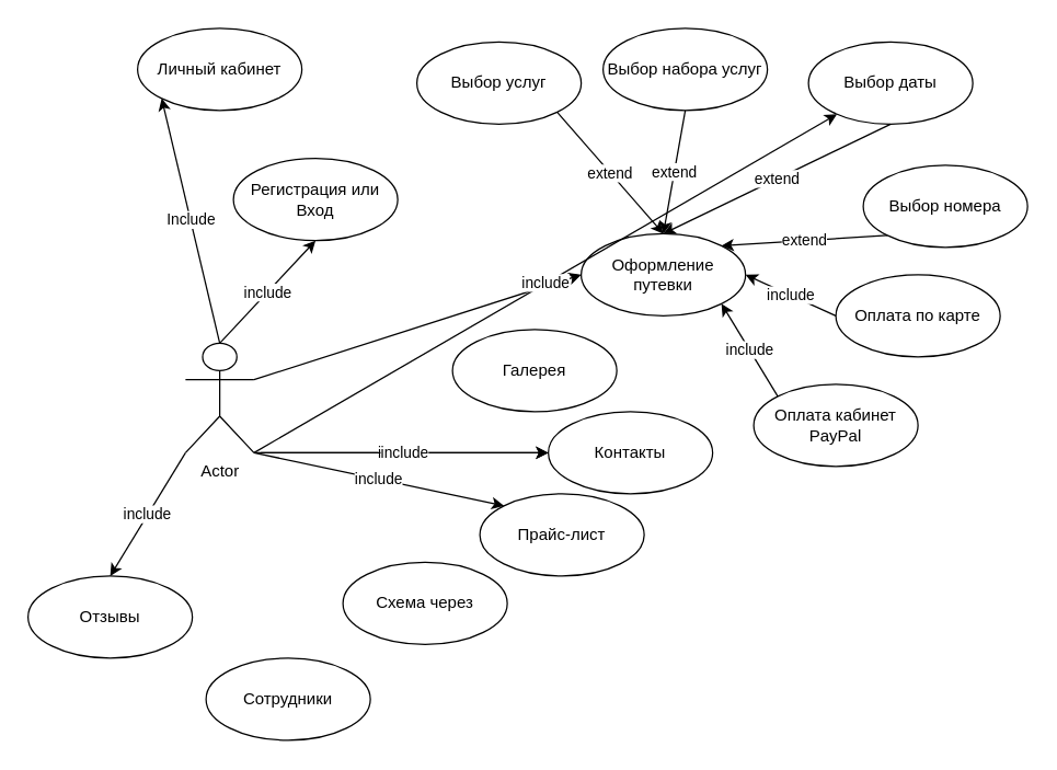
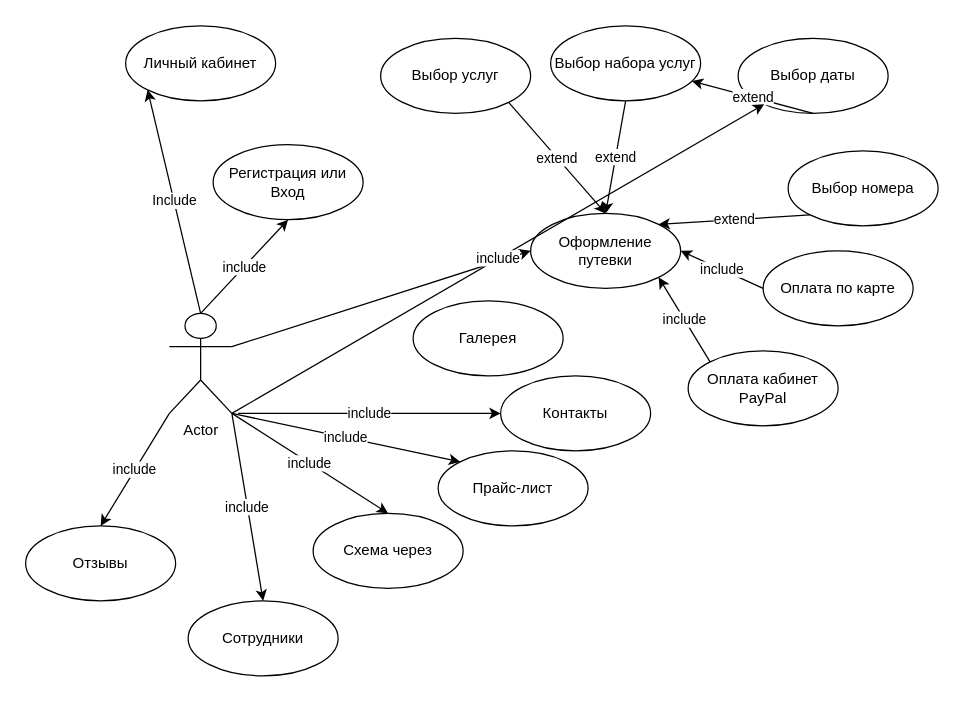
- <mxCell id="19" value="extend" style="endArrow=classic;html=1;entryX=0.5;entryY=0;entryDx=0;entryDy=0;exitX=0.5;exitY=1;exitDx=0;exitDy=0;" edge="1" parent="1" source="15" target="3"><mxGeometry width="50" height="50" relative="1" as="geometry"><mxPoint x="400" y="290" as="sourcePoint" /><mxPoint x="450" y="240" as="targetPoint" /></mxGeometry></mxCell>
+ <mxCell id="19" value="extend" style="endArrow=classic;html=1;exitX=0.5;exitY=1;exitDx=0;exitDy=0;" edge="1" parent="1" source="15" target="28"><mxGeometry width="50" height="50" relative="1" as="geometry"><mxPoint x="400" y="290" as="sourcePoint" /><mxPoint x="450" y="240" as="targetPoint" /></mxGeometry></mxCell>
- <mxCell id="24" value="include" style="endArrow=classic;html=1;exitX=1;exitY=1;exitDx=0;exitDy=0;exitPerimeter=0;" edge="1" parent="1" source="2" target="11"><mxGeometry width="50" height="50" relative="1" as="geometry"><mxPoint x="400" y="290" as="sourcePoint" /><mxPoint x="450" y="240" as="targetPoint" /></mxGeometry></mxCell>
+ <mxCell id="24" value="include" style="endArrow=classic;html=1;exitX=1;exitY=1;exitDx=0;exitDy=0;exitPerimeter=0;entryX=0.5;entryY=0;entryDx=0;entryDy=0;" edge="1" parent="1" source="2" target="8"><mxGeometry width="50" height="50" relative="1" as="geometry"><mxPoint x="400" y="290" as="sourcePoint" /><mxPoint x="450" y="240" as="targetPoint" /></mxGeometry></mxCell>
+ <mxCell id="31" value="include" style="endArrow=classic;html=1;entryX=0.5;entryY=0;entryDx=0;entryDy=0;exitX=1;exitY=1;exitDx=0;exitDy=0;exitPerimeter=0;" edge="1" parent="1" source="2" target="30"><mxGeometry width="50" height="50" relative="1" as="geometry"><mxPoint x="400" y="370" as="sourcePoint" /><mxPoint x="450" y="320" as="targetPoint" /></mxGeometry></mxCell>
